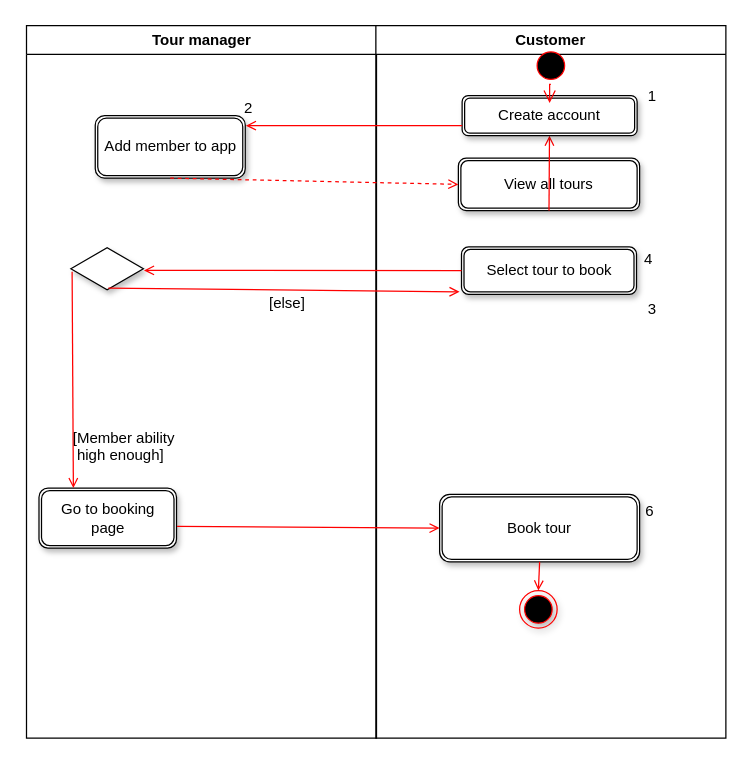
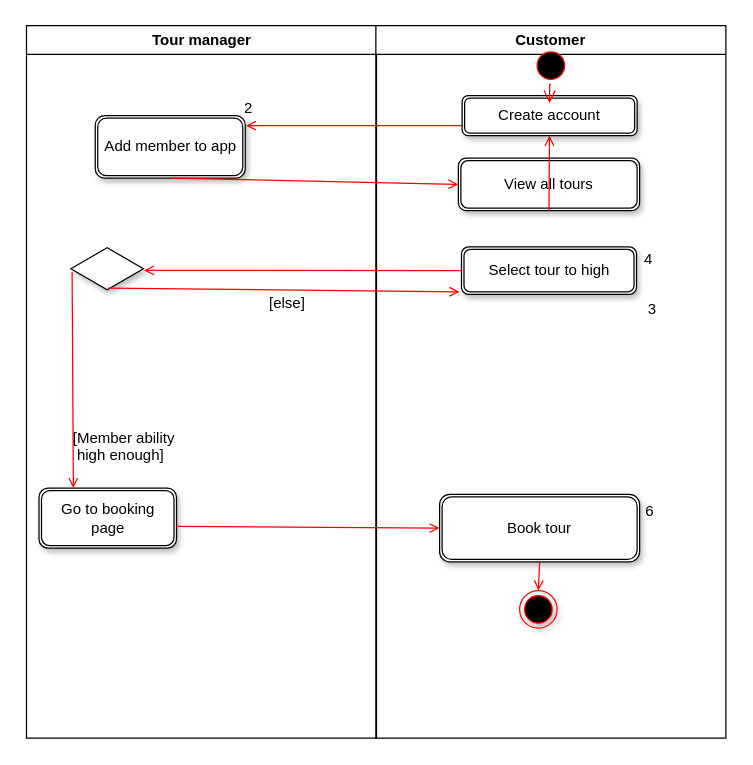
- <mxCell id="17" value="1" style="text;html=1;resizable=0;points=[];autosize=1;align=left;verticalAlign=top;spacingTop=-4;" vertex="1" parent="10"><mxGeometry x="216" y="47" width="20" height="20" as="geometry" /></mxCell>
- <mxCell id="22" value="" style="endArrow=open;strokeColor=#FF0000;endFill=1;rounded=0;entryX=0;entryY=0.5;entryDx=0;entryDy=0;exitX=0.5;exitY=1;exitDx=0;exitDy=0;dashed=1;" parent="1" source="3" target="11" edge="1"><mxGeometry relative="1" as="geometry"><mxPoint x="135.5" y="180" as="sourcePoint" /><mxPoint x="321" y="155" as="targetPoint" /></mxGeometry></mxCell>
+ <mxCell id="22" value="" style="endArrow=open;strokeColor=#FF0000;endFill=1;rounded=0;entryX=0;entryY=0.5;entryDx=0;entryDy=0;exitX=0.5;exitY=1;exitDx=0;exitDy=0;" parent="1" source="3" target="11" edge="1"><mxGeometry relative="1" as="geometry"><mxPoint x="135.5" y="180" as="sourcePoint" /><mxPoint x="321" y="155" as="targetPoint" /></mxGeometry></mxCell>
- <mxCell id="12" value="Select tour to book" style="shape=ext;double=1;rounded=1;whiteSpace=wrap;html=1;shadow=1;" vertex="1" parent="10"><mxGeometry x="68.5" y="177" width="140" height="38" as="geometry" /></mxCell>
+ <mxCell id="12" value="Select tour to high" style="shape=ext;double=1;rounded=1;whiteSpace=wrap;html=1;shadow=1;" vertex="1" parent="10"><mxGeometry x="68.5" y="177" width="140" height="38" as="geometry" /></mxCell>
